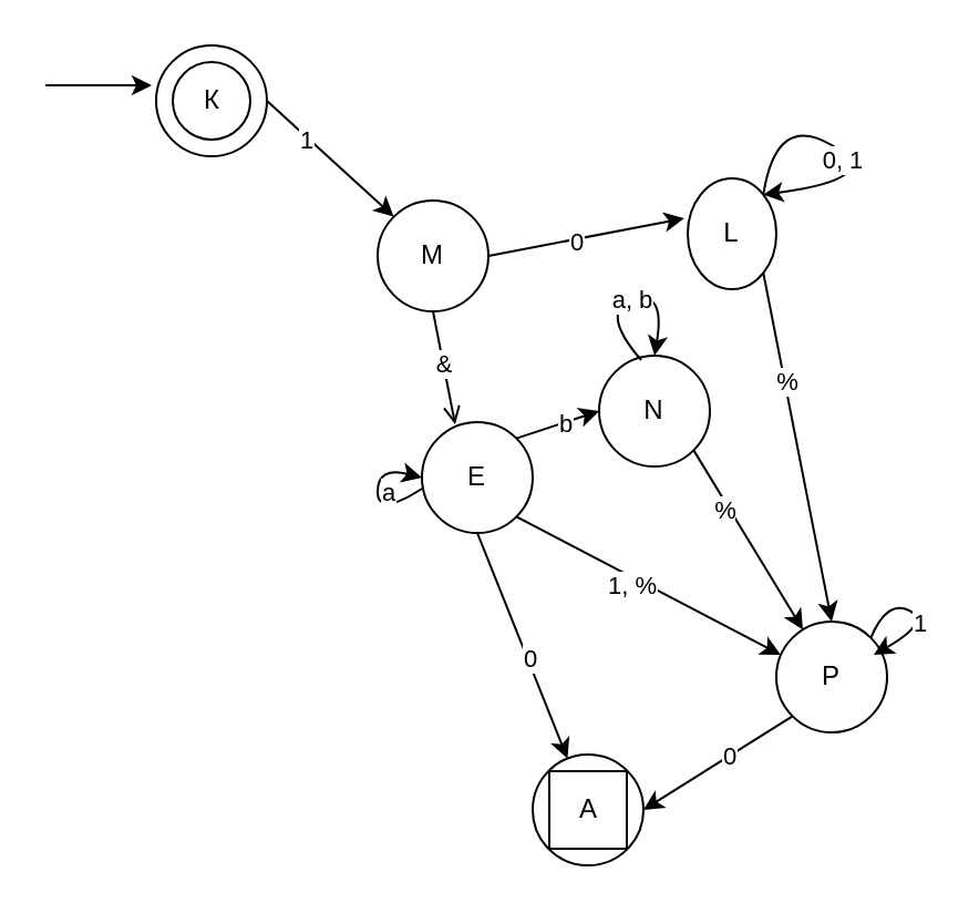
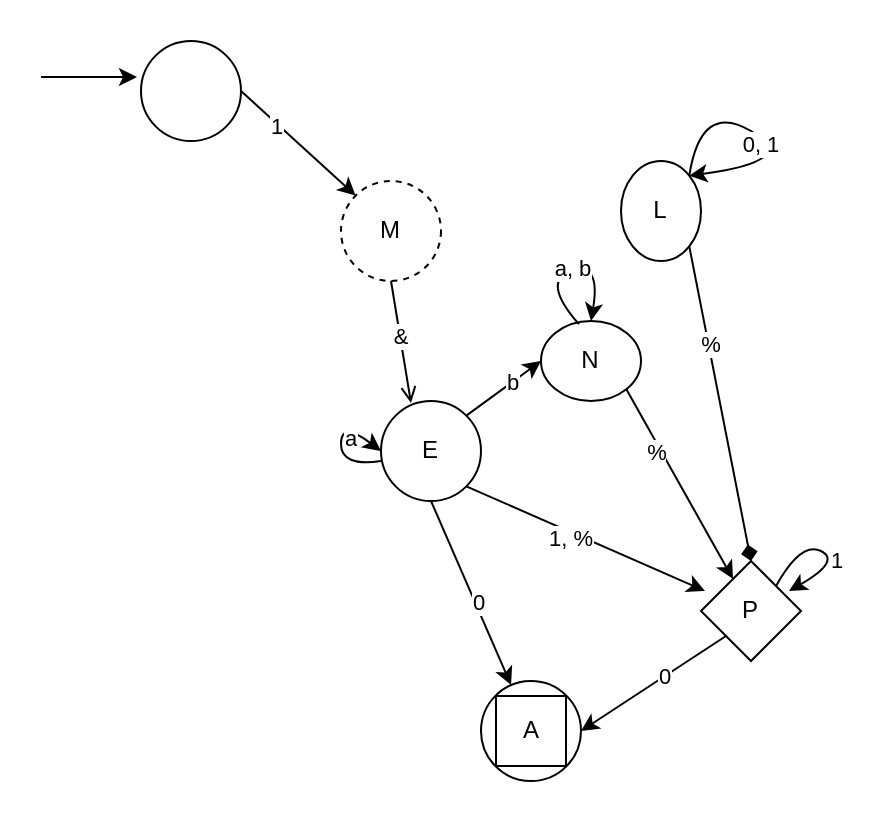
- <mxCell id="3" value="К" style="ellipse;whiteSpace=wrap;html=1;" vertex="1" parent="1"><mxGeometry x="77.5" y="27.5" width="35" height="35" as="geometry" /></mxCell>
- <mxCell id="14" value="" style="endArrow=classic;html=1;rounded=0;exitX=1;exitY=0.5;exitDx=0;exitDy=0;entryX=-0.04;entryY=0.36;entryDx=0;entryDy=0;entryPerimeter=0;" edge="1" parent="1" source="7" target="6"><mxGeometry width="50" height="50" relative="1" as="geometry"><mxPoint x="225.5" y="70" as="sourcePoint" /><mxPoint x="282.5" y="122" as="targetPoint" /></mxGeometry></mxCell>
- <mxCell id="15" value="0" style="edgeLabel;html=1;align=center;verticalAlign=middle;resizable=0;points=[];" vertex="1" connectable="0" parent="14"><mxGeometry x="-0.12" y="-2" relative="1" as="geometry"><mxPoint y="-1" as="offset" /></mxGeometry></mxCell>
- <mxCell id="7" value="M" style="ellipse;whiteSpace=wrap;html=1;" vertex="1" parent="1"><mxGeometry x="170" y="90" width="50" height="50" as="geometry" /></mxCell>
+ <mxCell id="7" value="M" style="ellipse;whiteSpace=wrap;html=1;dashed=1;" vertex="1" parent="1"><mxGeometry x="170" y="90" width="50" height="50" as="geometry" /></mxCell>
- <mxCell id="10" value="N" style="ellipse;whiteSpace=wrap;html=1;" vertex="1" parent="1"><mxGeometry x="270" y="160" width="50" height="50" as="geometry" /></mxCell>
+ <mxCell id="10" value="N" style="ellipse;whiteSpace=wrap;html=1;" vertex="1" parent="1"><mxGeometry x="270" y="160" width="50" height="40" as="geometry" /></mxCell>
- <mxCell id="8" value="E" style="ellipse;whiteSpace=wrap;html=1;" vertex="1" parent="1"><mxGeometry x="190" y="190" width="50" height="50" as="geometry" /></mxCell>
+ <mxCell id="8" value="E" style="ellipse;whiteSpace=wrap;html=1;" vertex="1" parent="1"><mxGeometry x="190" y="200" width="50" height="50" as="geometry" /></mxCell>
- <mxCell id="18" value="" style="endArrow=classic;html=1;rounded=0;exitX=1;exitY=1;exitDx=0;exitDy=0;entryX=0.5;entryY=0;entryDx=0;entryDy=0;" edge="1" parent="1" source="6" target="9"><mxGeometry width="50" height="50" relative="1" as="geometry"><mxPoint x="380" y="230" as="sourcePoint" /><mxPoint x="430" y="180" as="targetPoint" /></mxGeometry></mxCell>
+ <mxCell id="18" value="" style="endArrow=diamond;html=1;rounded=0;exitX=1;exitY=1;exitDx=0;exitDy=0;entryX=0.5;entryY=0;entryDx=0;entryDy=0;" edge="1" parent="1" source="6" target="9"><mxGeometry width="50" height="50" relative="1" as="geometry"><mxPoint x="380" y="230" as="sourcePoint" /><mxPoint x="430" y="180" as="targetPoint" /></mxGeometry></mxCell>
- <mxCell id="9" value="P" style="ellipse;whiteSpace=wrap;html=1;" vertex="1" parent="1"><mxGeometry x="350" y="280" width="50" height="50" as="geometry" /></mxCell>
+ <mxCell id="9" value="P" style="rhombus;whiteSpace=wrap;html=1;" vertex="1" parent="1"><mxGeometry x="350" y="280" width="50" height="50" as="geometry" /></mxCell>
